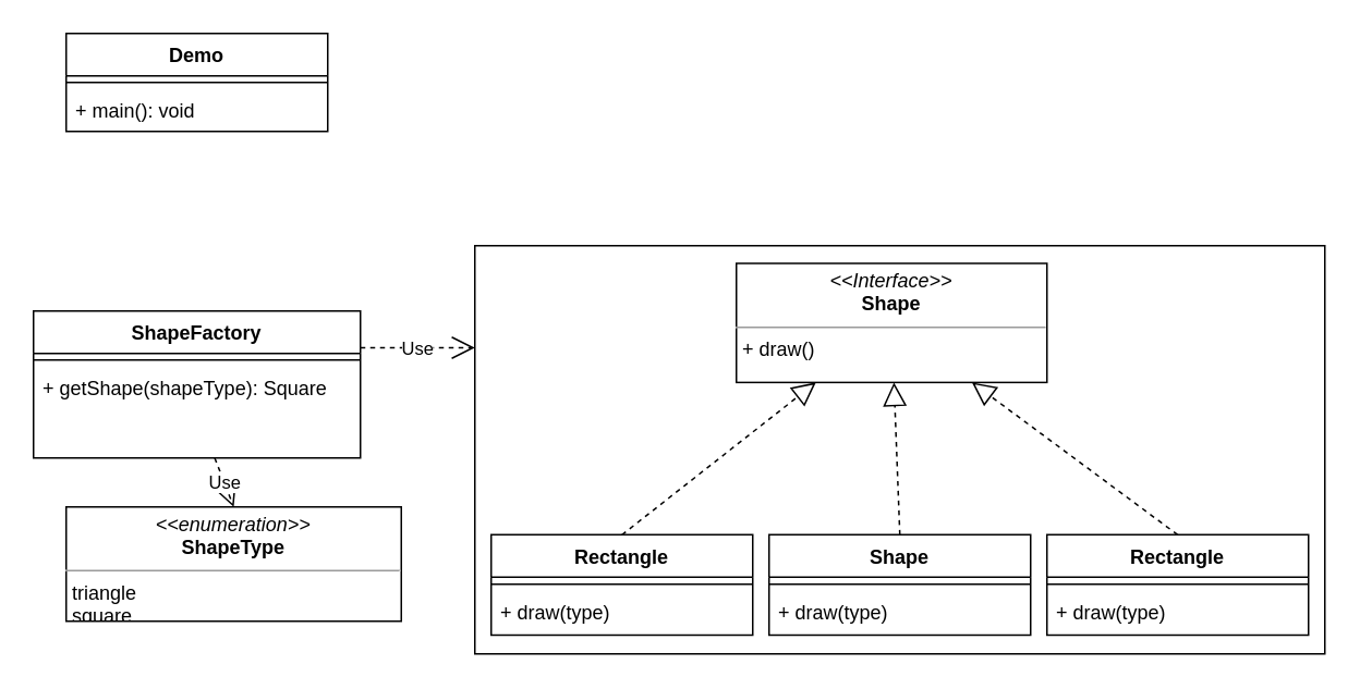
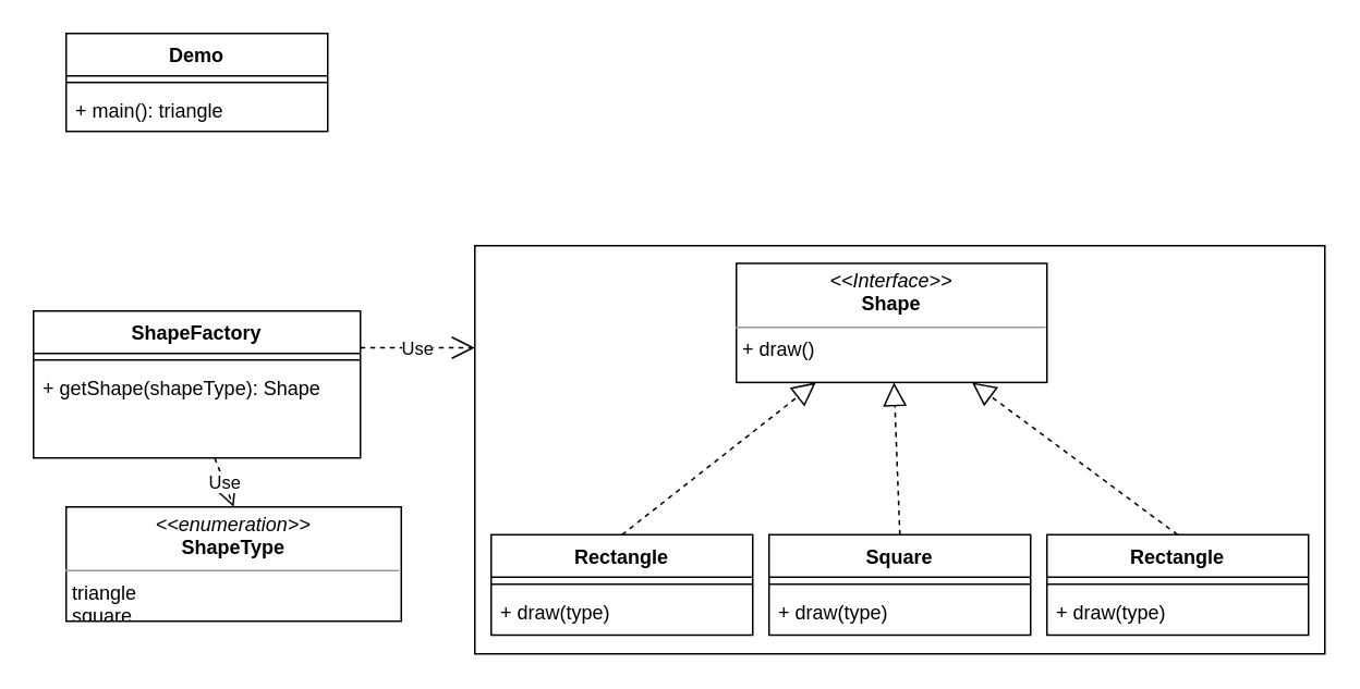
- <mxCell id="25" value="+ main(): void" style="text;strokeColor=none;fillColor=none;align=left;verticalAlign=top;spacingLeft=4;spacingRight=4;overflow=hidden;rotatable=0;points=[[0,0.5],[1,0.5]];portConstraint=eastwest;" vertex="1" parent="23"><mxGeometry y="34" width="160" height="26" as="geometry" /></mxCell>
+ <mxCell id="25" value="+ main(): triangle" style="text;strokeColor=none;fillColor=none;align=left;verticalAlign=top;spacingLeft=4;spacingRight=4;overflow=hidden;rotatable=0;points=[[0,0.5],[1,0.5]];portConstraint=eastwest;" vertex="1" parent="23"><mxGeometry y="34" width="160" height="26" as="geometry" /></mxCell>
- <mxCell id="5" value="+ getShape(shapeType): Square" style="text;strokeColor=none;fillColor=none;align=left;verticalAlign=top;spacingLeft=4;spacingRight=4;overflow=hidden;rotatable=0;points=[[0,0.5],[1,0.5]];portConstraint=eastwest;" vertex="1" parent="3"><mxGeometry y="34" width="200" height="56" as="geometry" /></mxCell>
+ <mxCell id="5" value="+ getShape(shapeType): Shape" style="text;strokeColor=none;fillColor=none;align=left;verticalAlign=top;spacingLeft=4;spacingRight=4;overflow=hidden;rotatable=0;points=[[0,0.5],[1,0.5]];portConstraint=eastwest;" vertex="1" parent="3"><mxGeometry y="34" width="200" height="56" as="geometry" /></mxCell>
- <mxCell id="14" value="Shape" style="swimlane;fontStyle=1;align=center;verticalAlign=top;childLayout=stackLayout;horizontal=1;startSize=26;horizontalStack=0;resizeParent=1;resizeParentMax=0;resizeLast=0;collapsible=1;marginBottom=0;" vertex="1" parent="8"><mxGeometry x="180" y="177.083" width="160" height="61.417" as="geometry" /></mxCell>
+ <mxCell id="14" value="Square" style="swimlane;fontStyle=1;align=center;verticalAlign=top;childLayout=stackLayout;horizontal=1;startSize=26;horizontalStack=0;resizeParent=1;resizeParentMax=0;resizeLast=0;collapsible=1;marginBottom=0;" vertex="1" parent="8"><mxGeometry x="180" y="177.083" width="160" height="61.417" as="geometry" /></mxCell>
